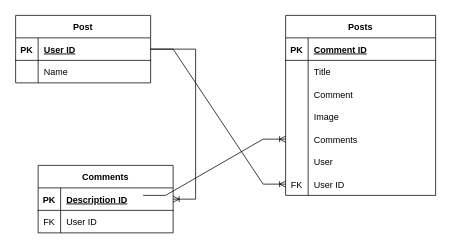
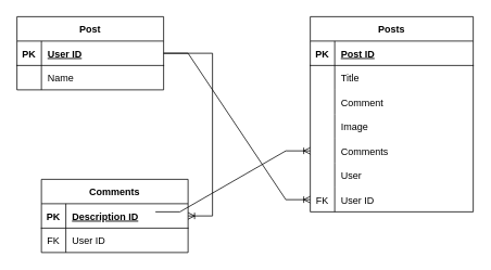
- <mxCell id="12" value="Comment ID" style="shape=partialRectangle;connectable=0;fillColor=none;top=0;left=0;bottom=0;right=0;align=left;spacingLeft=6;fontStyle=5;overflow=hidden;" vertex="1" parent="10"><mxGeometry x="30" width="170" height="30" as="geometry"><mxRectangle width="170" height="30" as="alternateBounds" /></mxGeometry></mxCell>
+ <mxCell id="12" value="Post ID" style="shape=partialRectangle;connectable=0;fillColor=none;top=0;left=0;bottom=0;right=0;align=left;spacingLeft=6;fontStyle=5;overflow=hidden;" vertex="1" parent="10"><mxGeometry x="30" width="170" height="30" as="geometry"><mxRectangle width="170" height="30" as="alternateBounds" /></mxGeometry></mxCell>
